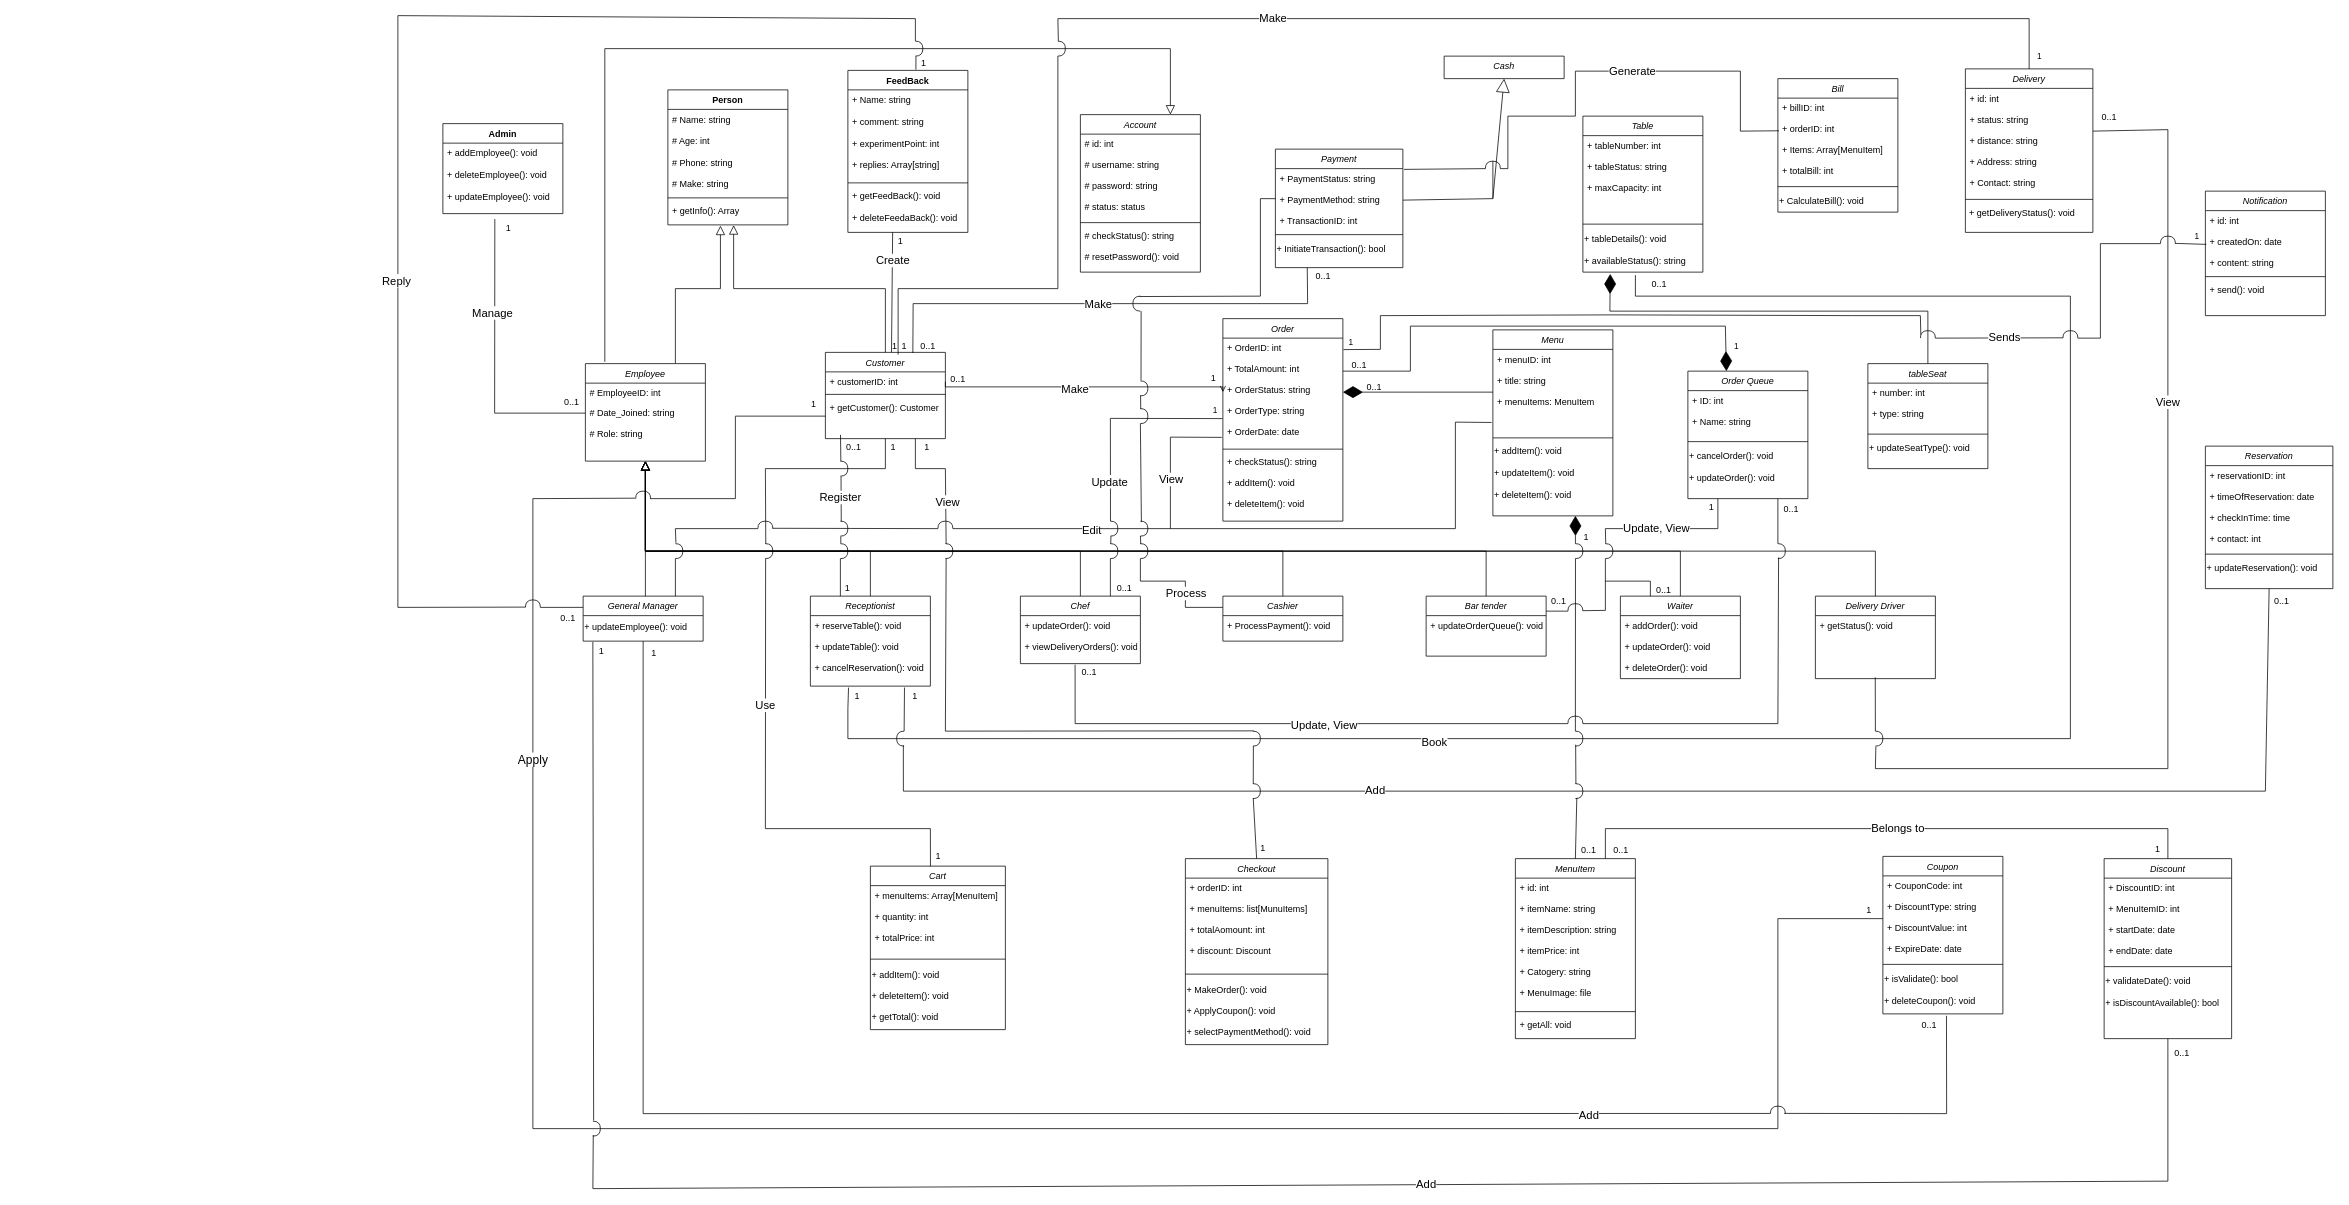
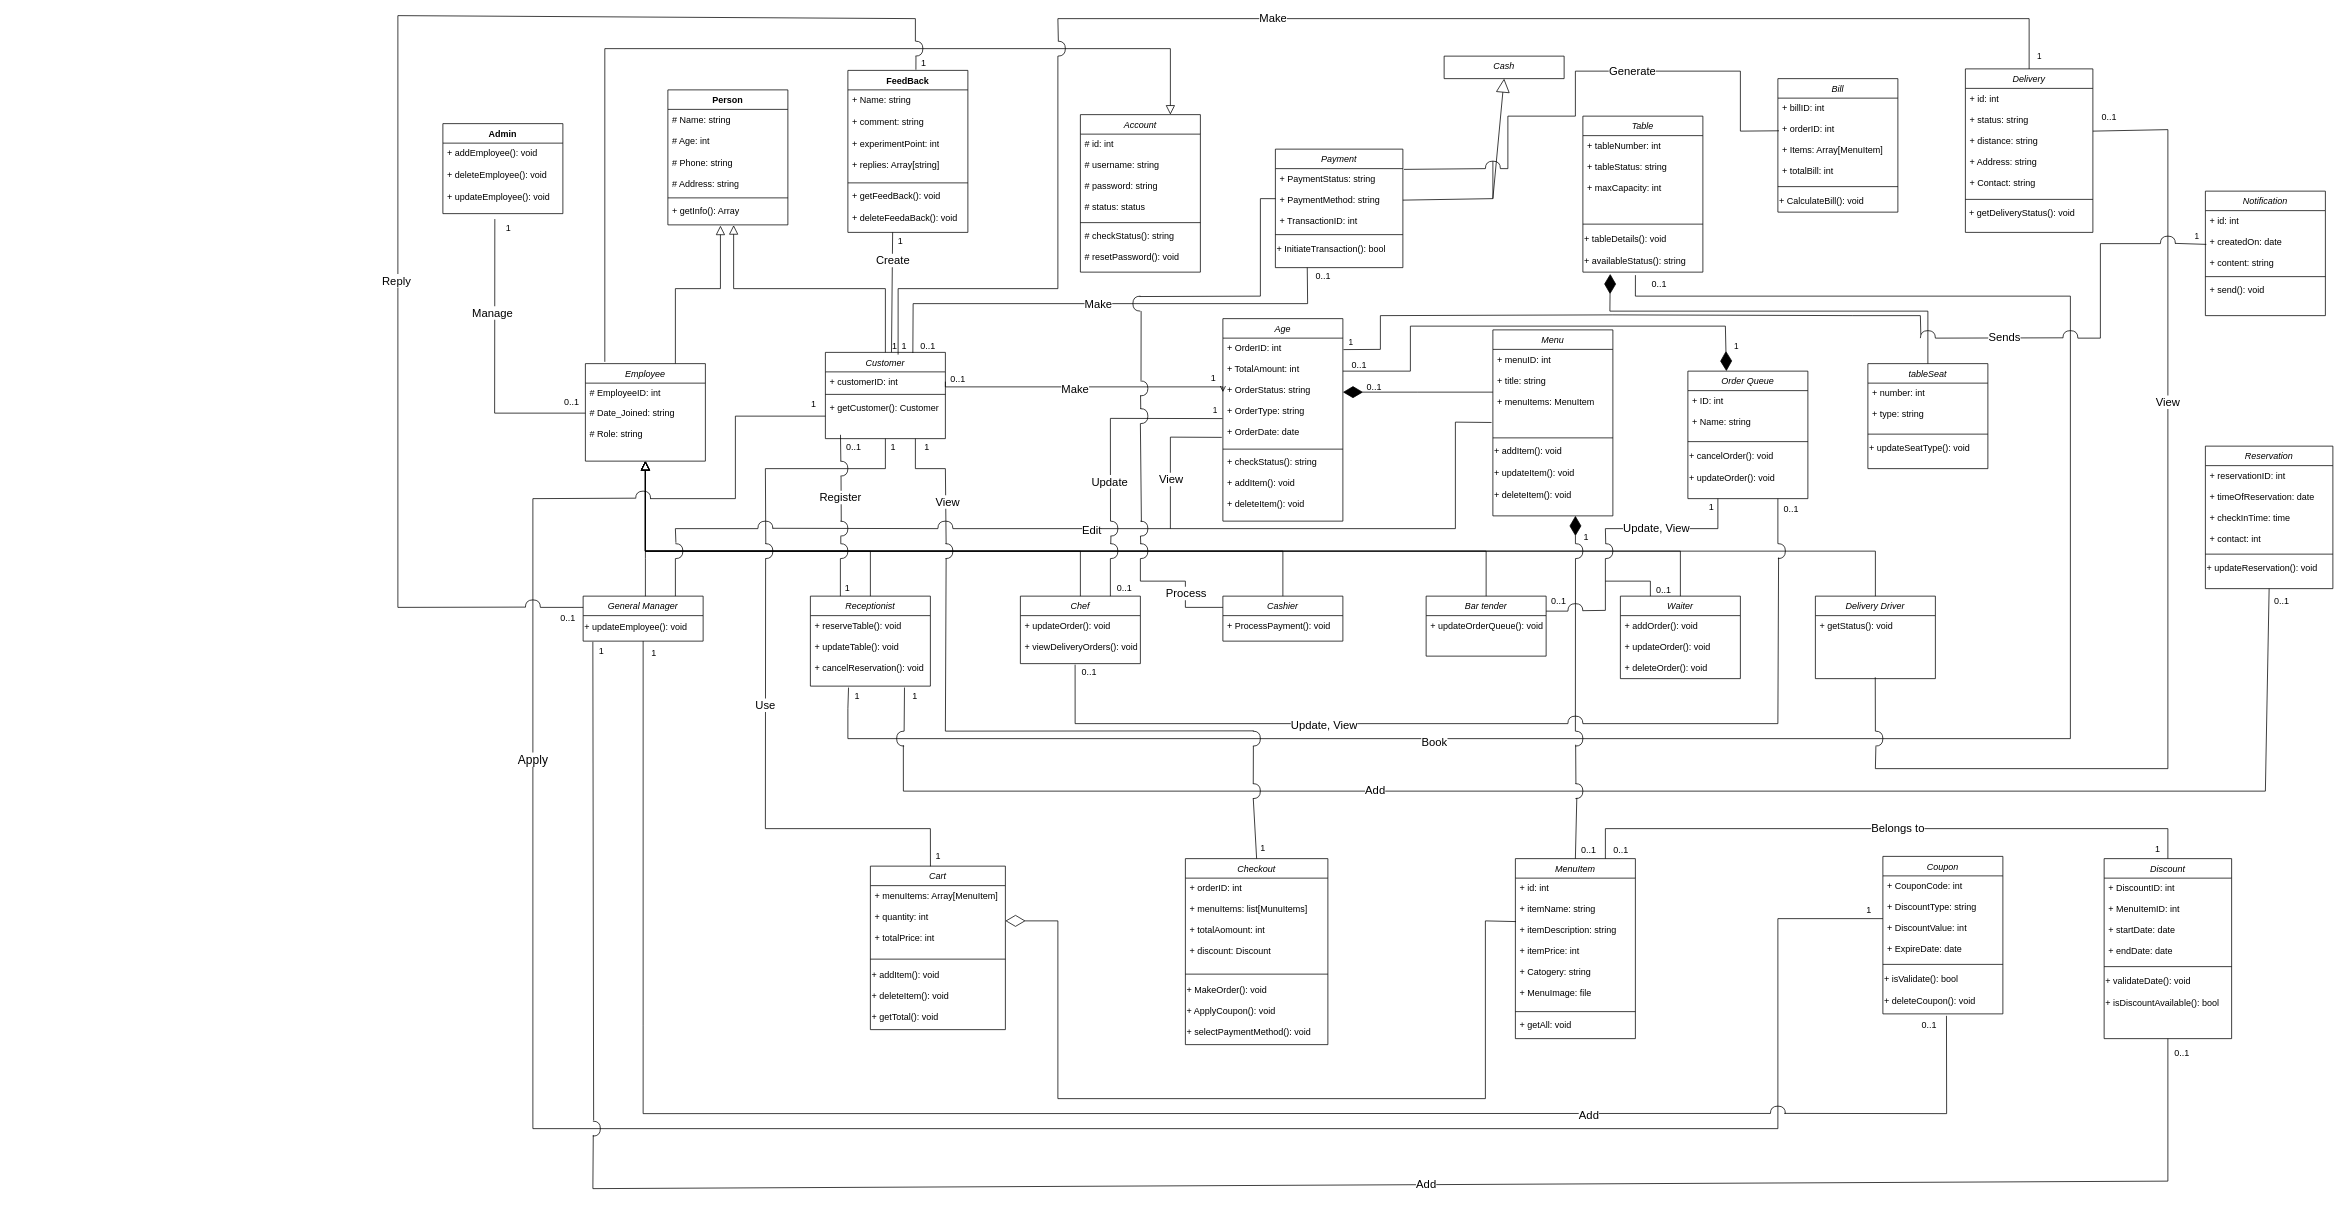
- <mxCell id="191" value="&lt;div&gt;# Name: string&lt;/div&gt;&lt;div&gt;&lt;br&gt;&lt;/div&gt;&lt;div&gt;# Age: int&lt;/div&gt;&lt;div&gt;&lt;br&gt;&lt;/div&gt;&lt;div&gt;# Phone: string&lt;/div&gt;&lt;div&gt;&lt;br&gt;&lt;/div&gt;&lt;div&gt;# Make: string&lt;br&gt;&lt;/div&gt;" style="text;strokeColor=none;fillColor=none;align=left;verticalAlign=top;spacingLeft=4;spacingRight=4;overflow=hidden;rotatable=0;points=[[0,0.5],[1,0.5]];portConstraint=eastwest;whiteSpace=wrap;html=1;" parent="190" vertex="1"><mxGeometry y="26" width="160" height="114" as="geometry" /></mxCell>
+ <mxCell id="191" value="&lt;div&gt;# Name: string&lt;/div&gt;&lt;div&gt;&lt;br&gt;&lt;/div&gt;&lt;div&gt;# Age: int&lt;/div&gt;&lt;div&gt;&lt;br&gt;&lt;/div&gt;&lt;div&gt;# Phone: string&lt;/div&gt;&lt;div&gt;&lt;br&gt;&lt;/div&gt;&lt;div&gt;# Address: string&lt;br&gt;&lt;/div&gt;" style="text;strokeColor=none;fillColor=none;align=left;verticalAlign=top;spacingLeft=4;spacingRight=4;overflow=hidden;rotatable=0;points=[[0,0.5],[1,0.5]];portConstraint=eastwest;whiteSpace=wrap;html=1;" parent="190" vertex="1"><mxGeometry y="26" width="160" height="114" as="geometry" /></mxCell>
- <mxCell id="33" value="Order" style="swimlane;fontStyle=2;align=center;verticalAlign=top;childLayout=stackLayout;horizontal=1;startSize=26;horizontalStack=0;resizeParent=1;resizeLast=0;collapsible=1;marginBottom=0;rounded=0;shadow=0;strokeWidth=1;" parent="1" vertex="1"><mxGeometry x="1630" y="424" width="160" height="270" as="geometry"><mxRectangle x="230" y="140" width="160" height="26" as="alternateBounds" /></mxGeometry></mxCell>
+ <mxCell id="33" value="Age" style="swimlane;fontStyle=2;align=center;verticalAlign=top;childLayout=stackLayout;horizontal=1;startSize=26;horizontalStack=0;resizeParent=1;resizeLast=0;collapsible=1;marginBottom=0;rounded=0;shadow=0;strokeWidth=1;" parent="1" vertex="1"><mxGeometry x="1630" y="424" width="160" height="270" as="geometry"><mxRectangle x="230" y="140" width="160" height="26" as="alternateBounds" /></mxGeometry></mxCell>
+ <mxCell id="152" value="" style="endArrow=diamondThin;endFill=0;endSize=24;html=1;rounded=0;entryX=1;entryY=0.5;entryDx=0;entryDy=0;exitX=0.005;exitY=0.333;exitDx=0;exitDy=0;exitPerimeter=0;" parent="1" source="105" target="141" edge="1"><mxGeometry width="160" relative="1" as="geometry"><mxPoint x="1340" y="1384" as="sourcePoint" /><mxPoint x="1500" y="1384" as="targetPoint" /><Array as="points"><mxPoint x="1980" y="1227" /><mxPoint x="1980" y="1464" /><mxPoint x="1410" y="1464" /><mxPoint x="1410" y="1227" /></Array></mxGeometry></mxCell>
